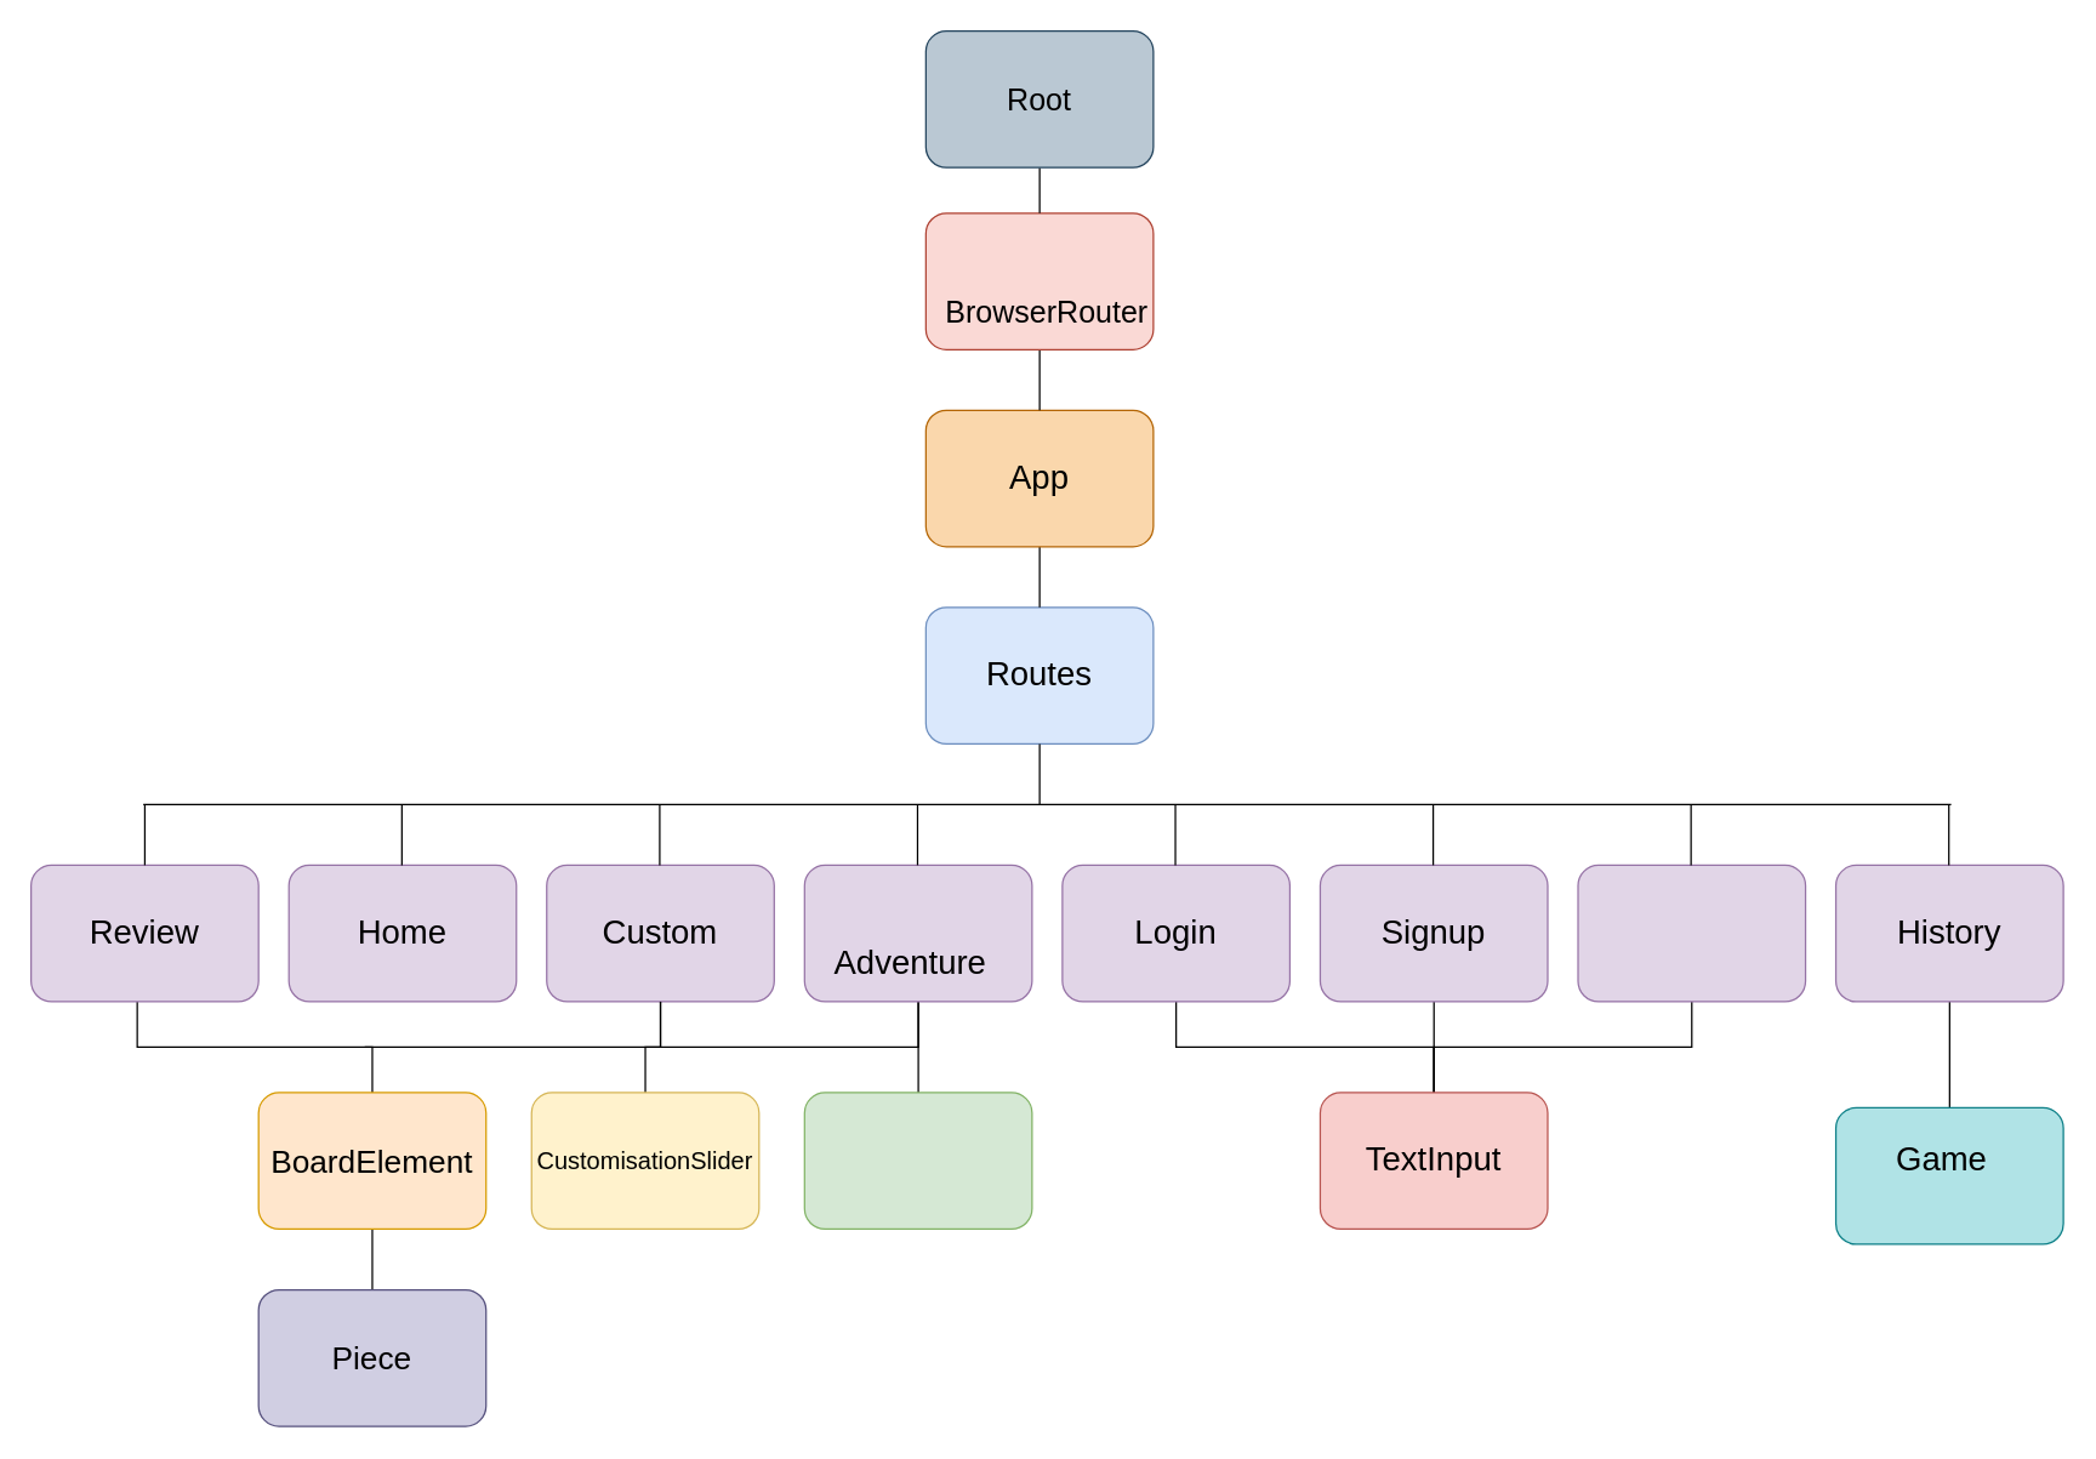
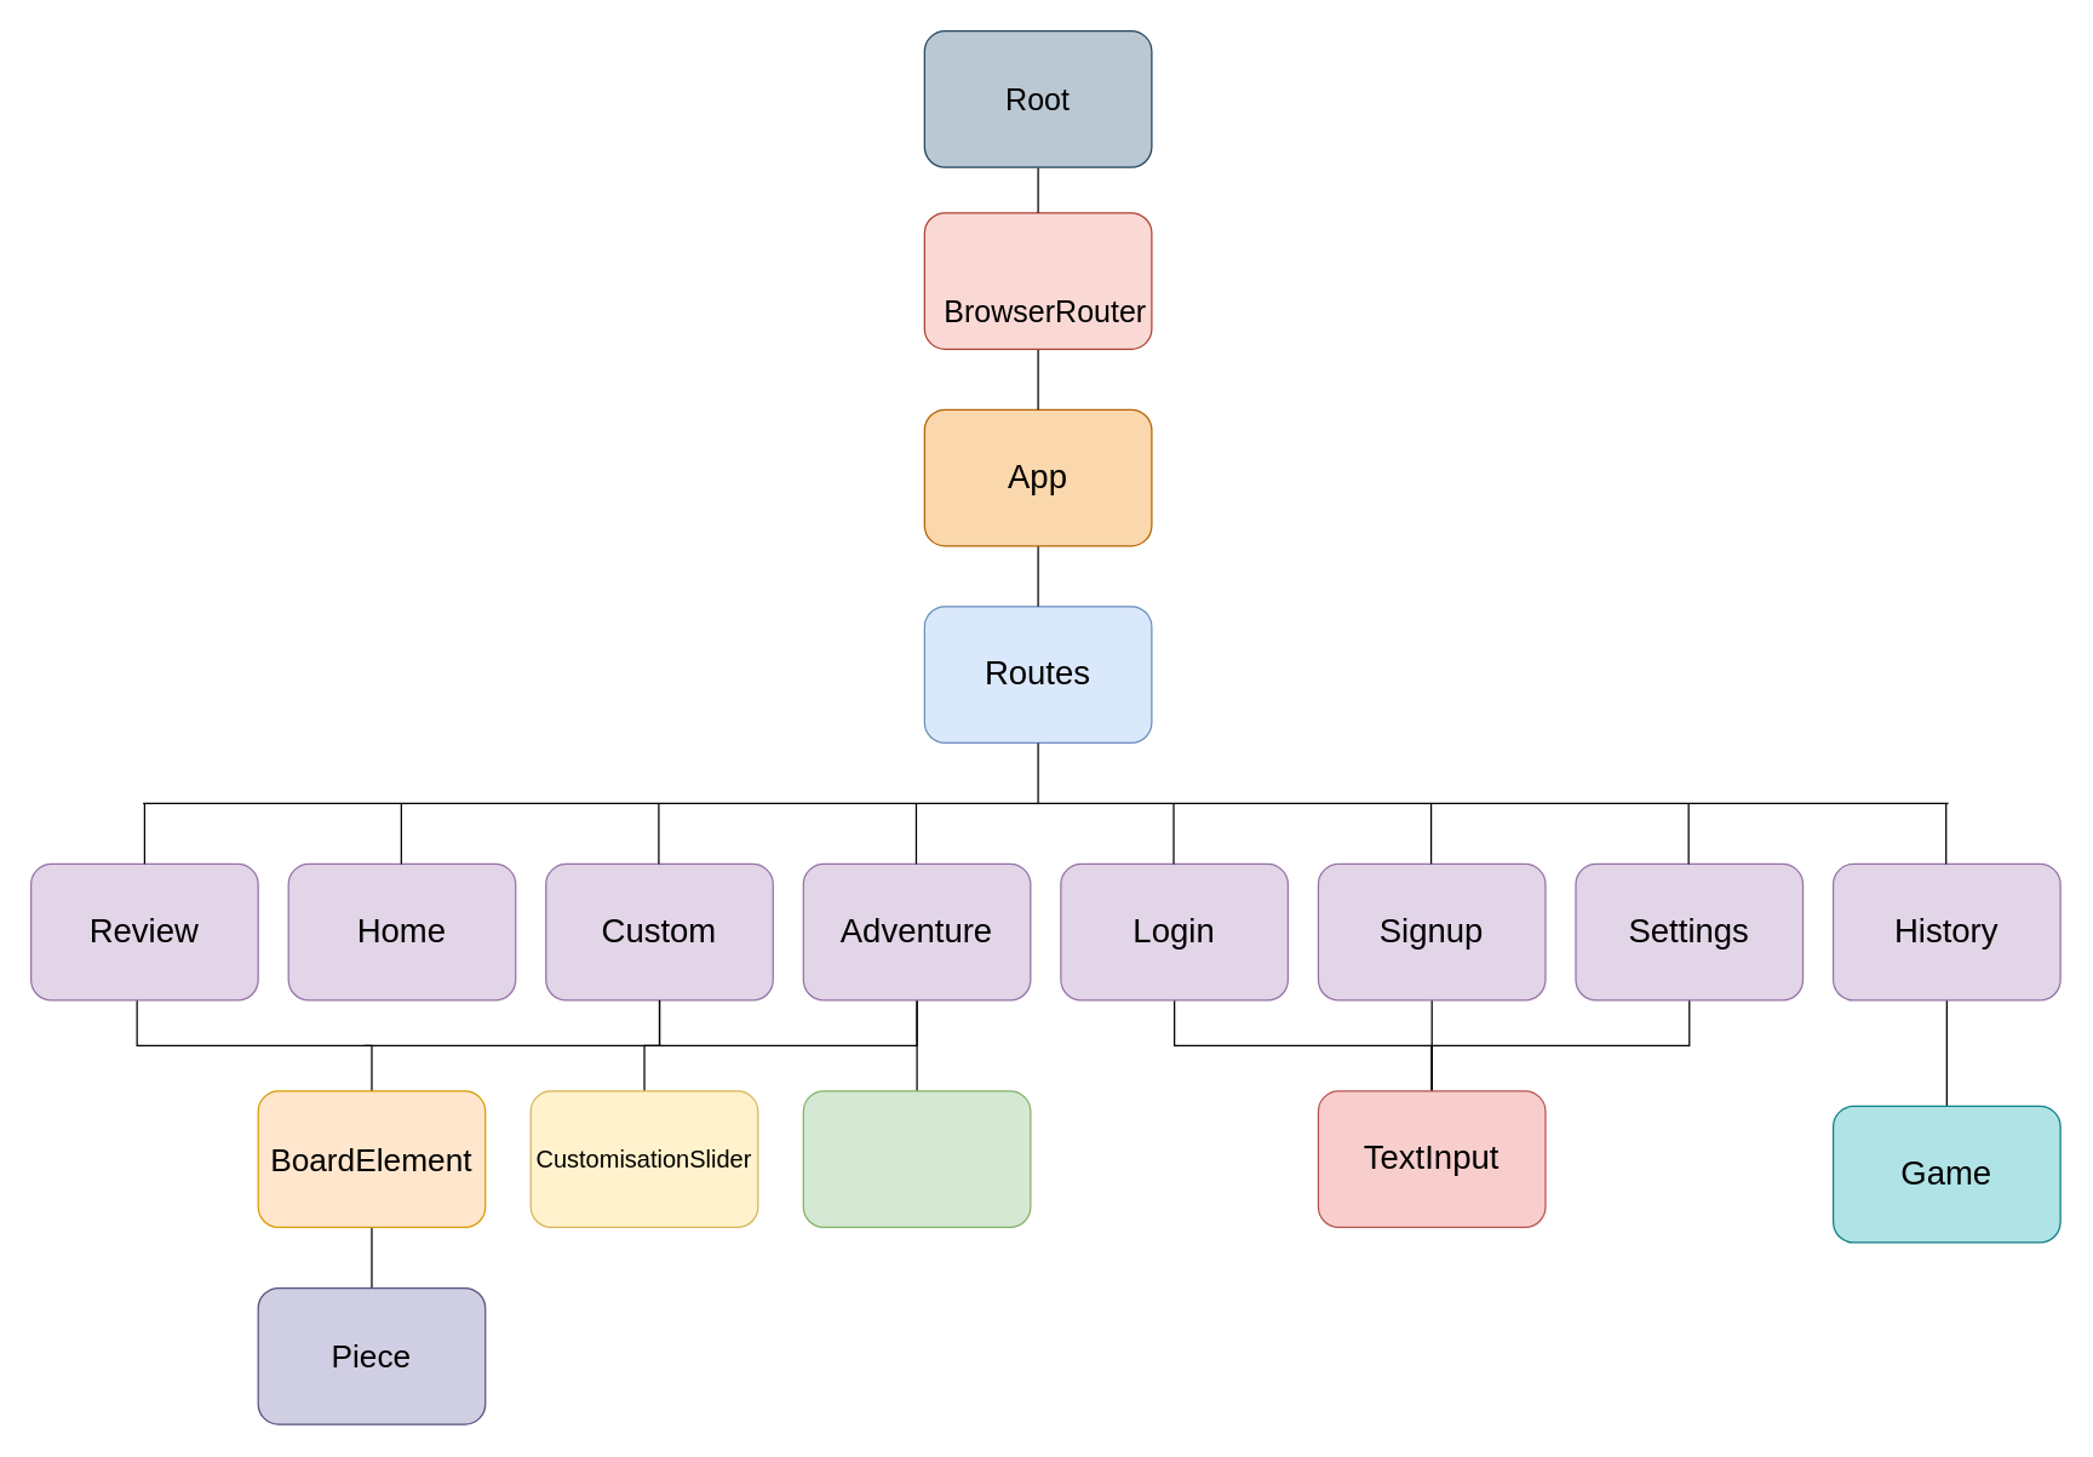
+ <mxCell id="25" value="&lt;font style=&quot;font-size: 22px;&quot;&gt;Settings&lt;/font&gt;" style="text;html=1;strokeColor=none;fillColor=none;align=center;verticalAlign=middle;whiteSpace=wrap;rounded=0;fontSize=22;" vertex="1" parent="1"><mxGeometry x="1050" y="600" width="130" height="30" as="geometry" /></mxCell>
- <mxCell id="7" value="&lt;font style=&quot;font-size: 22px;&quot;&gt;Adventure&lt;br style=&quot;font-size: 22px;&quot;&gt;&lt;/font&gt;" style="text;html=1;strokeColor=none;fillColor=none;align=center;verticalAlign=middle;whiteSpace=wrap;rounded=0;fontSize=22;" vertex="1" parent="1"><mxGeometry x="535" y="620" width="130" height="30" as="geometry" /></mxCell>
+ <mxCell id="7" value="&lt;font style=&quot;font-size: 22px;&quot;&gt;Adventure&lt;br style=&quot;font-size: 22px;&quot;&gt;&lt;/font&gt;" style="text;html=1;strokeColor=none;fillColor=none;align=center;verticalAlign=middle;whiteSpace=wrap;rounded=0;fontSize=22;" vertex="1" parent="1"><mxGeometry x="540" y="600" width="130" height="30" as="geometry" /></mxCell>
- <mxCell id="47" value="Game" style="text;html=1;strokeColor=none;fillColor=none;align=center;verticalAlign=middle;whiteSpace=wrap;rounded=0;fontSize=22;" vertex="1" parent="1"><mxGeometry x="1215" y="750" width="130" height="30" as="geometry" /></mxCell>
+ <mxCell id="47" value="Game" style="text;html=1;strokeColor=none;fillColor=none;align=center;verticalAlign=middle;whiteSpace=wrap;rounded=0;fontSize=22;" vertex="1" parent="1"><mxGeometry x="1220" y="760" width="130" height="30" as="geometry" /></mxCell>
